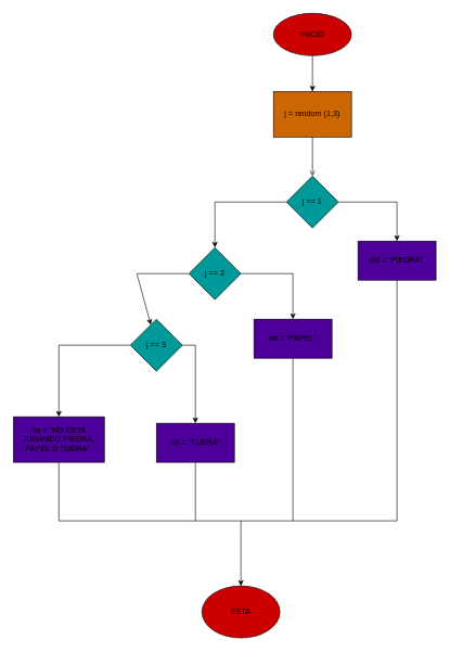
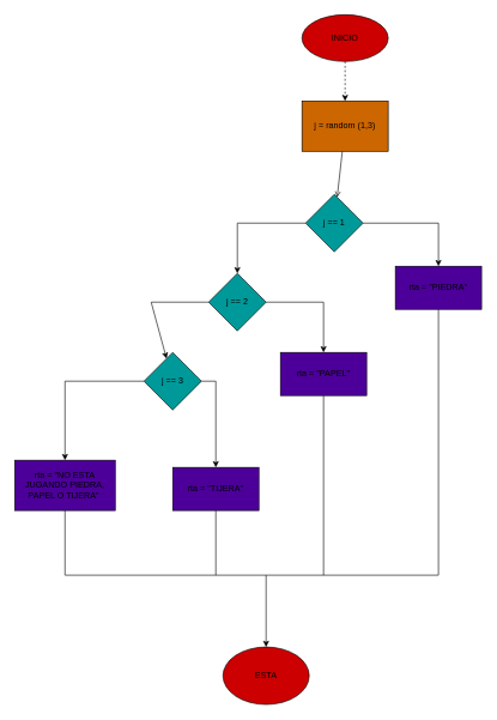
- <mxCell id="2" value="" style="edgeStyle=none;html=1;" parent="1" source="3" target="5" edge="1"><mxGeometry relative="1" as="geometry" /></mxCell>
+ <mxCell id="2" value="" style="edgeStyle=none;html=1;dashed=1;" parent="1" source="3" target="5" edge="1"><mxGeometry relative="1" as="geometry" /></mxCell>
- <mxCell id="6" value="j == 1" style="rhombus;whiteSpace=wrap;html=1;fillColor=#009999;" parent="1" vertex="1"><mxGeometry x="440" y="270" width="80" height="80" as="geometry" /></mxCell>
+ <mxCell id="6" value="j == 1" style="rhombus;whiteSpace=wrap;html=1;fillColor=#009999;" parent="1" vertex="1"><mxGeometry x="425" y="270" width="80" height="80" as="geometry" /></mxCell>
